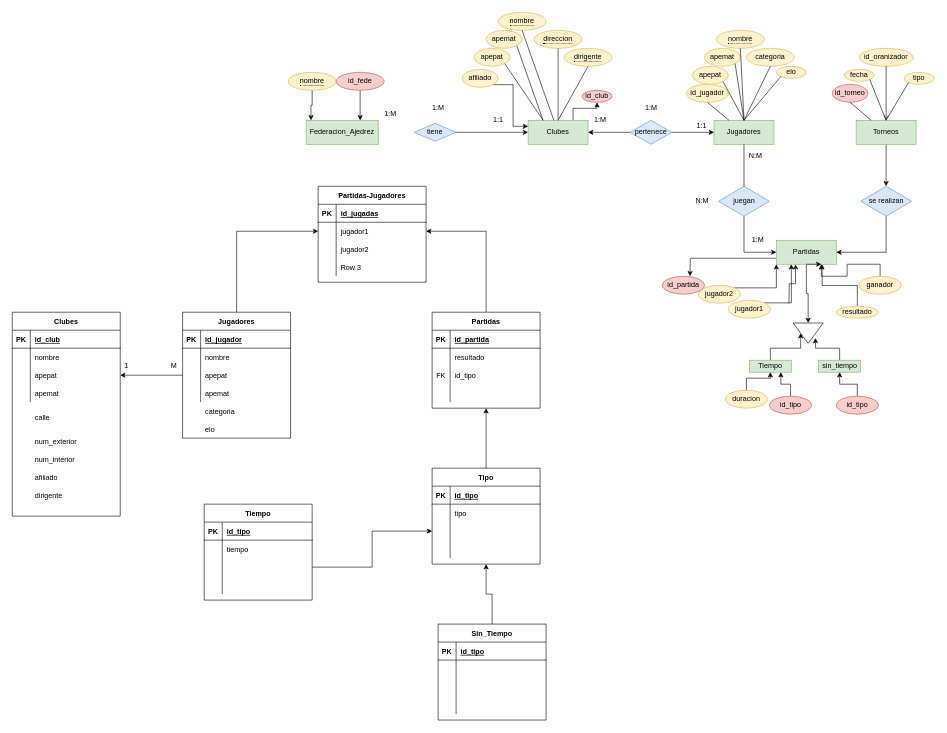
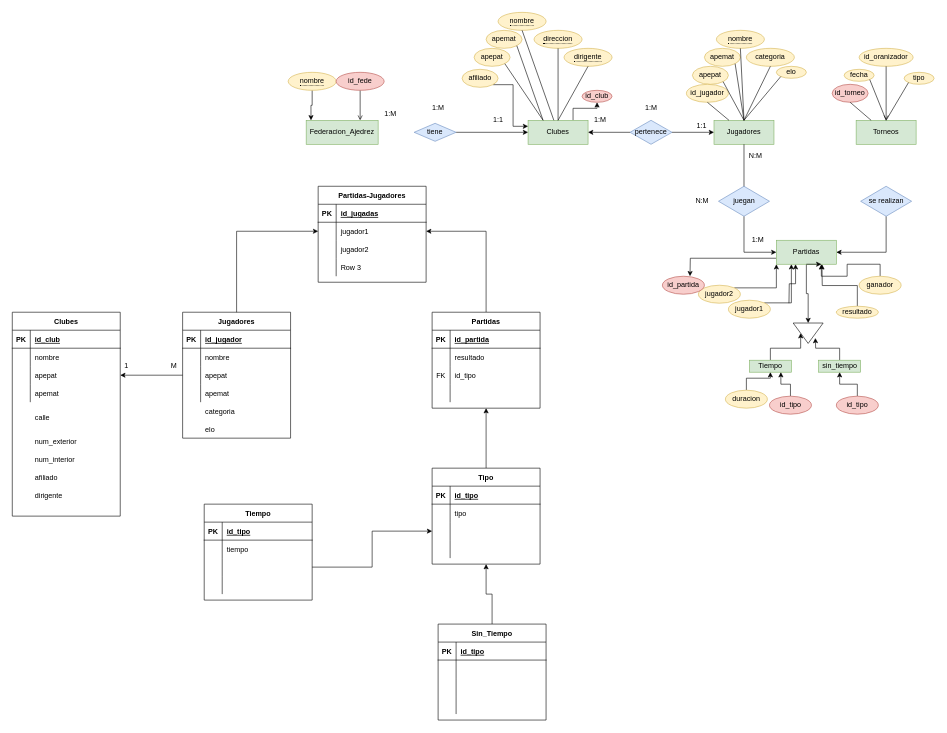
- <mxCell id="81" style="edgeStyle=orthogonalEdgeStyle;rounded=0;orthogonalLoop=1;jettySize=auto;html=1;exitX=0.5;exitY=1;exitDx=0;exitDy=0;entryX=0.75;entryY=0;entryDx=0;entryDy=0;" edge="1" parent="1" source="82" target="2"><mxGeometry relative="1" as="geometry" /></mxCell>
+ <mxCell id="81" style="edgeStyle=orthogonalEdgeStyle;rounded=0;orthogonalLoop=1;jettySize=auto;html=1;exitX=0.5;exitY=1;exitDx=0;exitDy=0;entryX=0.75;entryY=0;entryDx=0;entryDy=0;endArrow=open;" edge="1" parent="1" source="82" target="2"><mxGeometry relative="1" as="geometry" /></mxCell>
- <mxCell id="6" style="edgeStyle=orthogonalEdgeStyle;rounded=0;orthogonalLoop=1;jettySize=auto;html=1;exitX=0.5;exitY=1;exitDx=0;exitDy=0;entryX=0.5;entryY=0;entryDx=0;entryDy=0;" edge="1" parent="1" source="7" target="42"><mxGeometry relative="1" as="geometry" /></mxCell>
